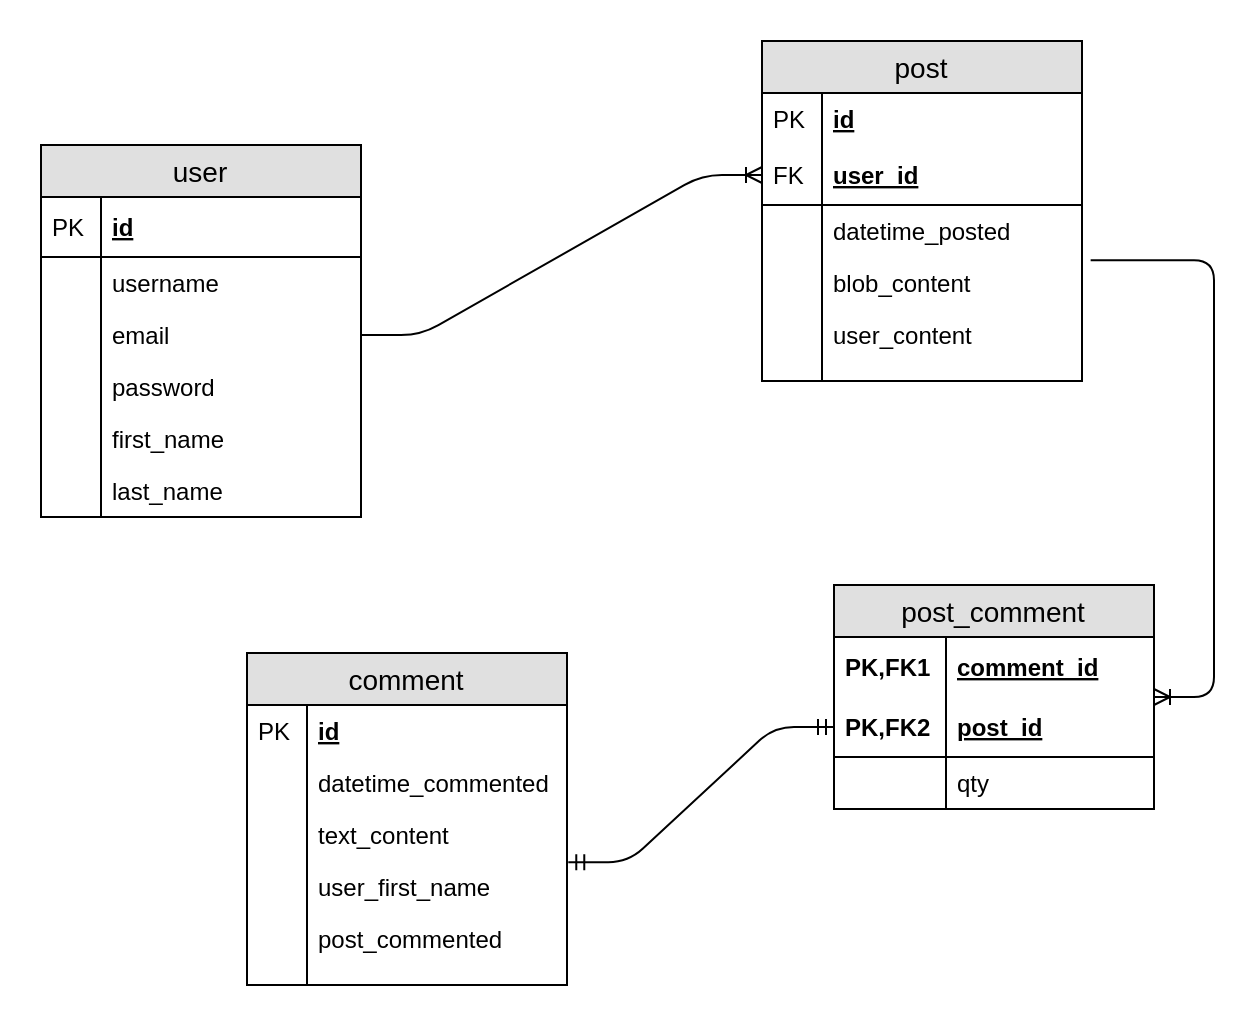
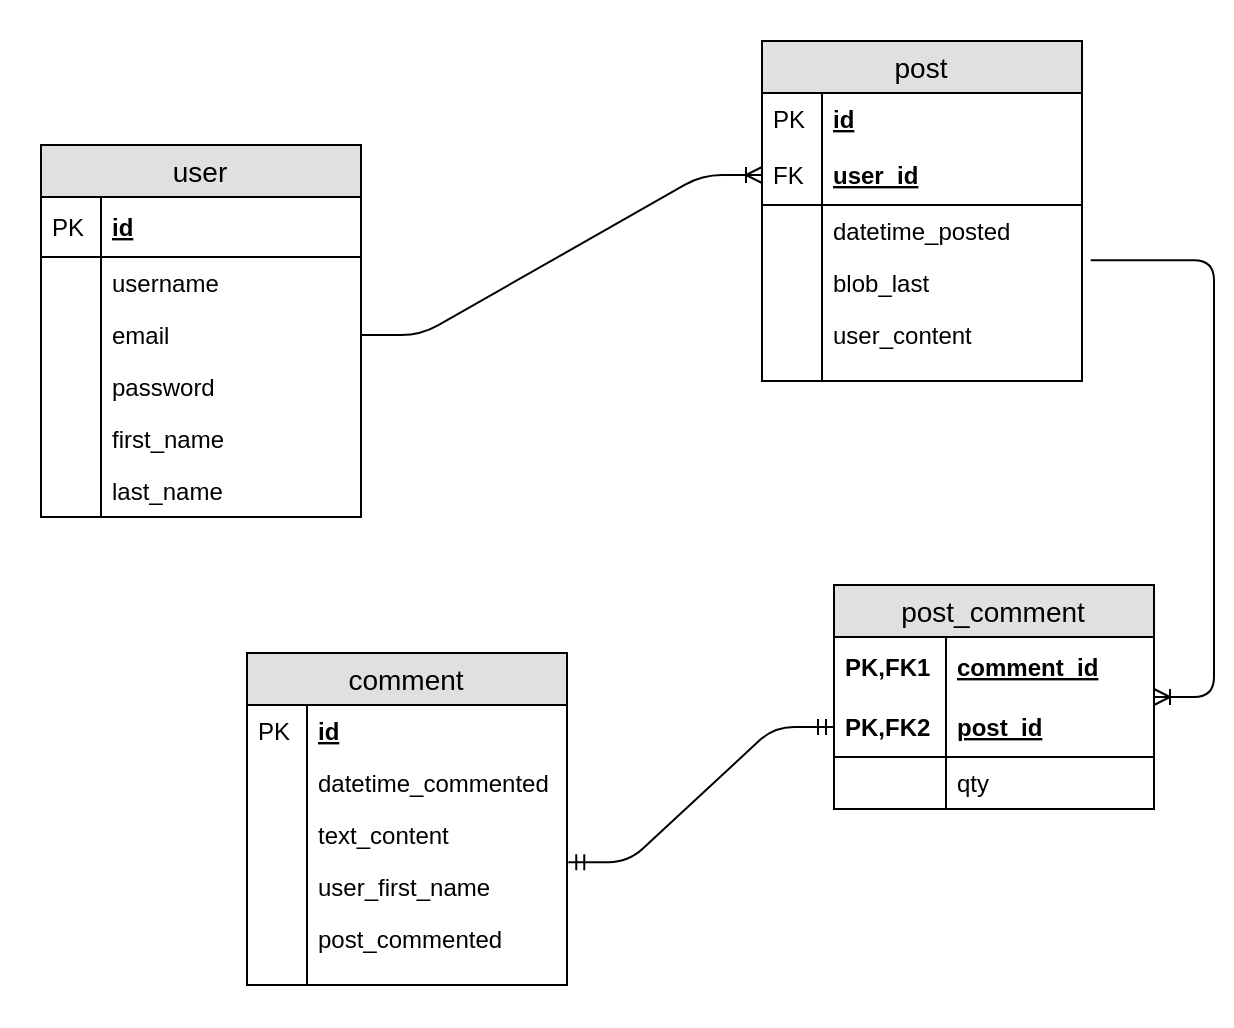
- <mxCell id="22" value="blob_content" style="shape=partialRectangle;top=0;left=0;right=0;bottom=0;align=left;verticalAlign=top;fillColor=none;spacingLeft=34;spacingRight=4;overflow=hidden;rotatable=0;points=[[0,0.5],[1,0.5]];portConstraint=eastwest;dropTarget=0;fontSize=12;" vertex="1" parent="15"><mxGeometry y="108" width="160" height="26" as="geometry" /></mxCell>
+ <mxCell id="22" value="blob_last" style="shape=partialRectangle;top=0;left=0;right=0;bottom=0;align=left;verticalAlign=top;fillColor=none;spacingLeft=34;spacingRight=4;overflow=hidden;rotatable=0;points=[[0,0.5],[1,0.5]];portConstraint=eastwest;dropTarget=0;fontSize=12;" vertex="1" parent="15"><mxGeometry y="108" width="160" height="26" as="geometry" /></mxCell>
